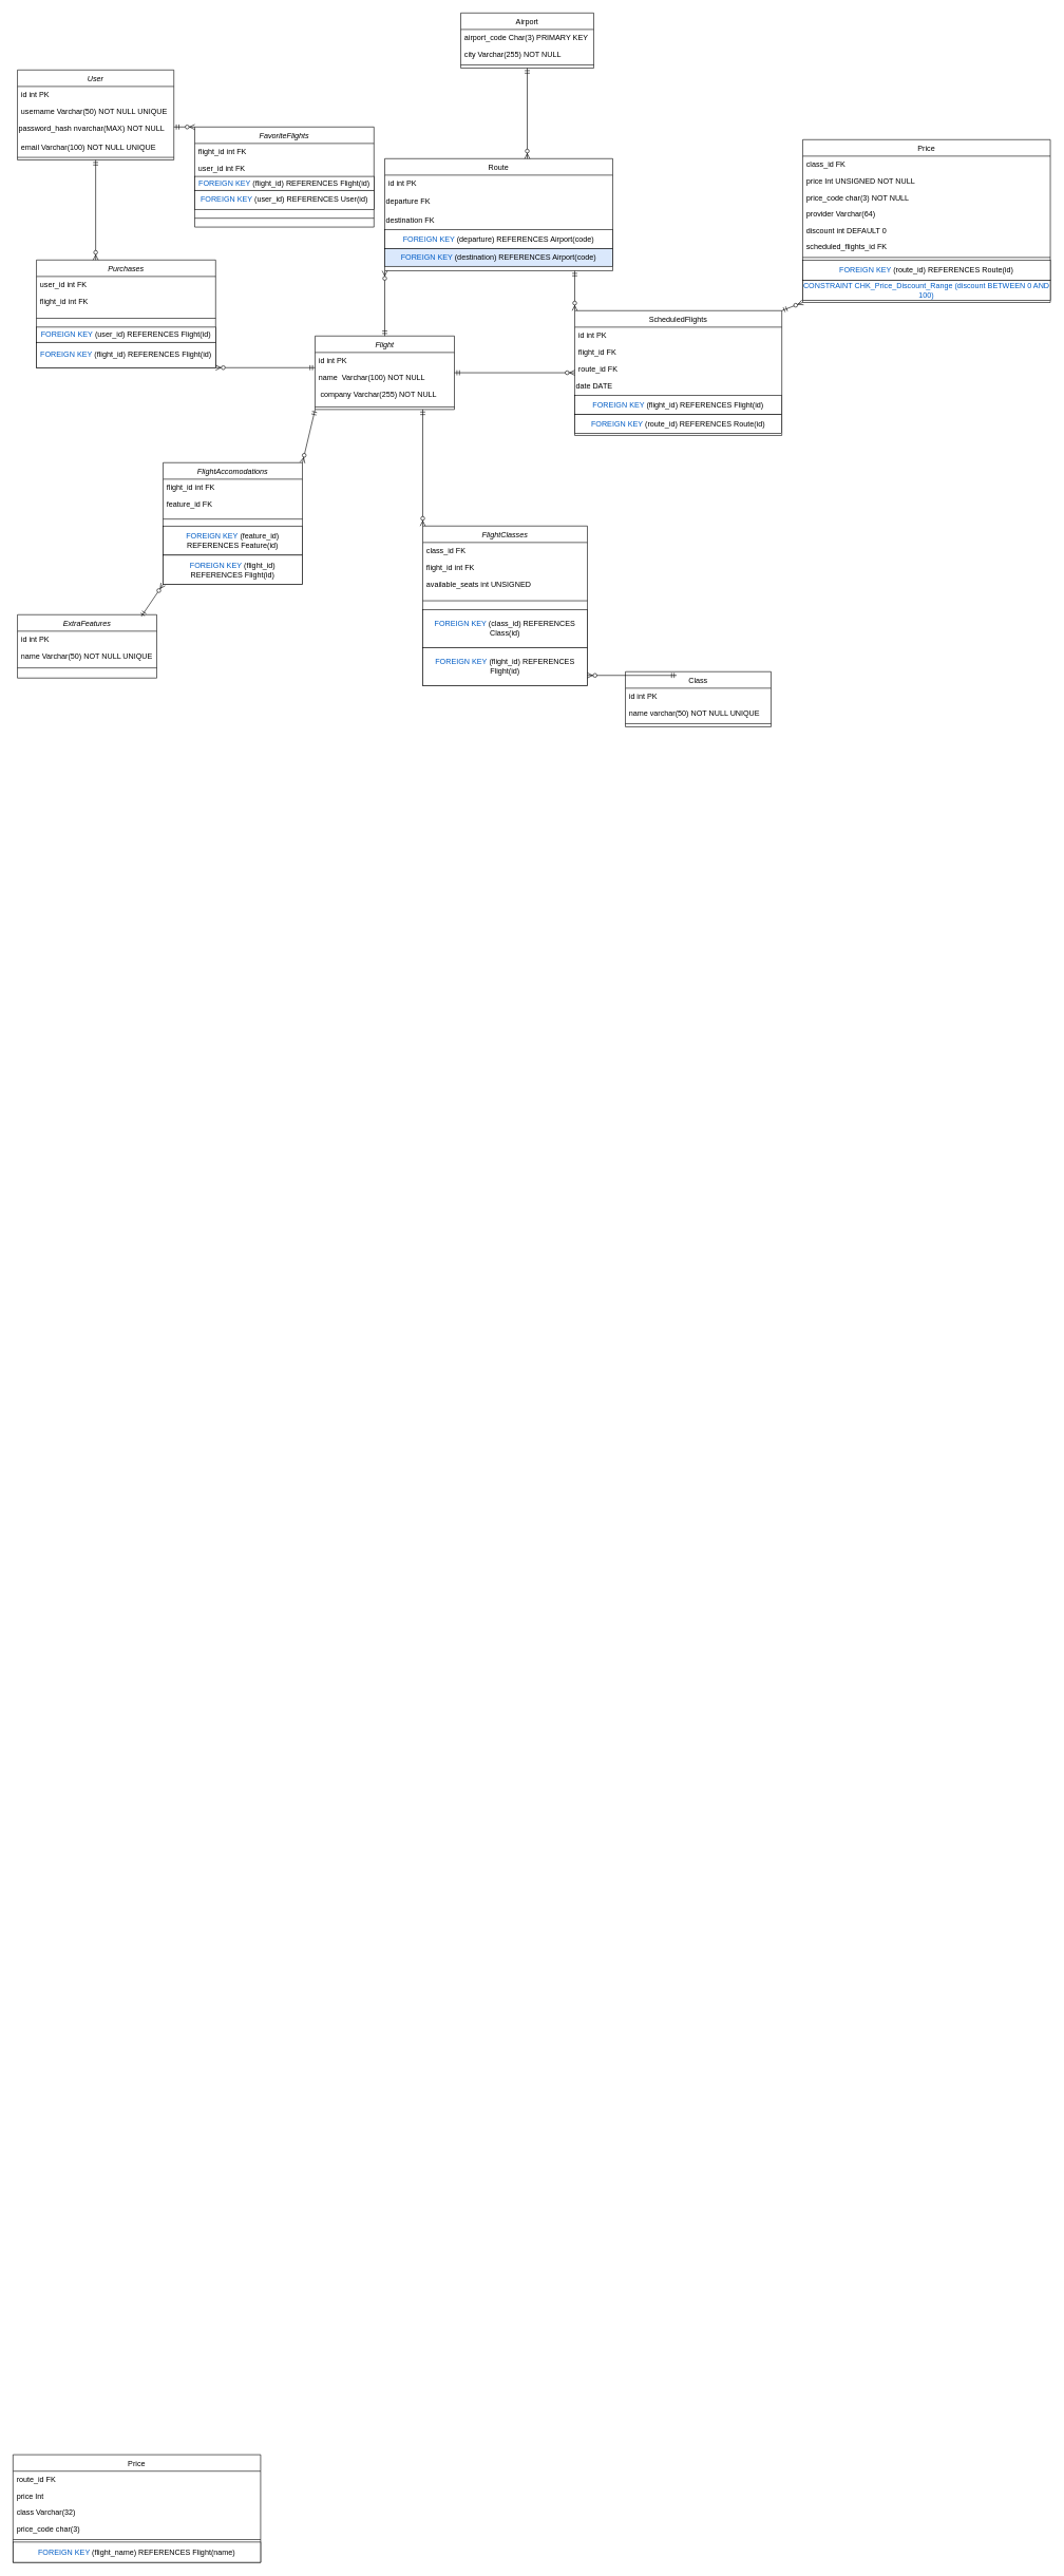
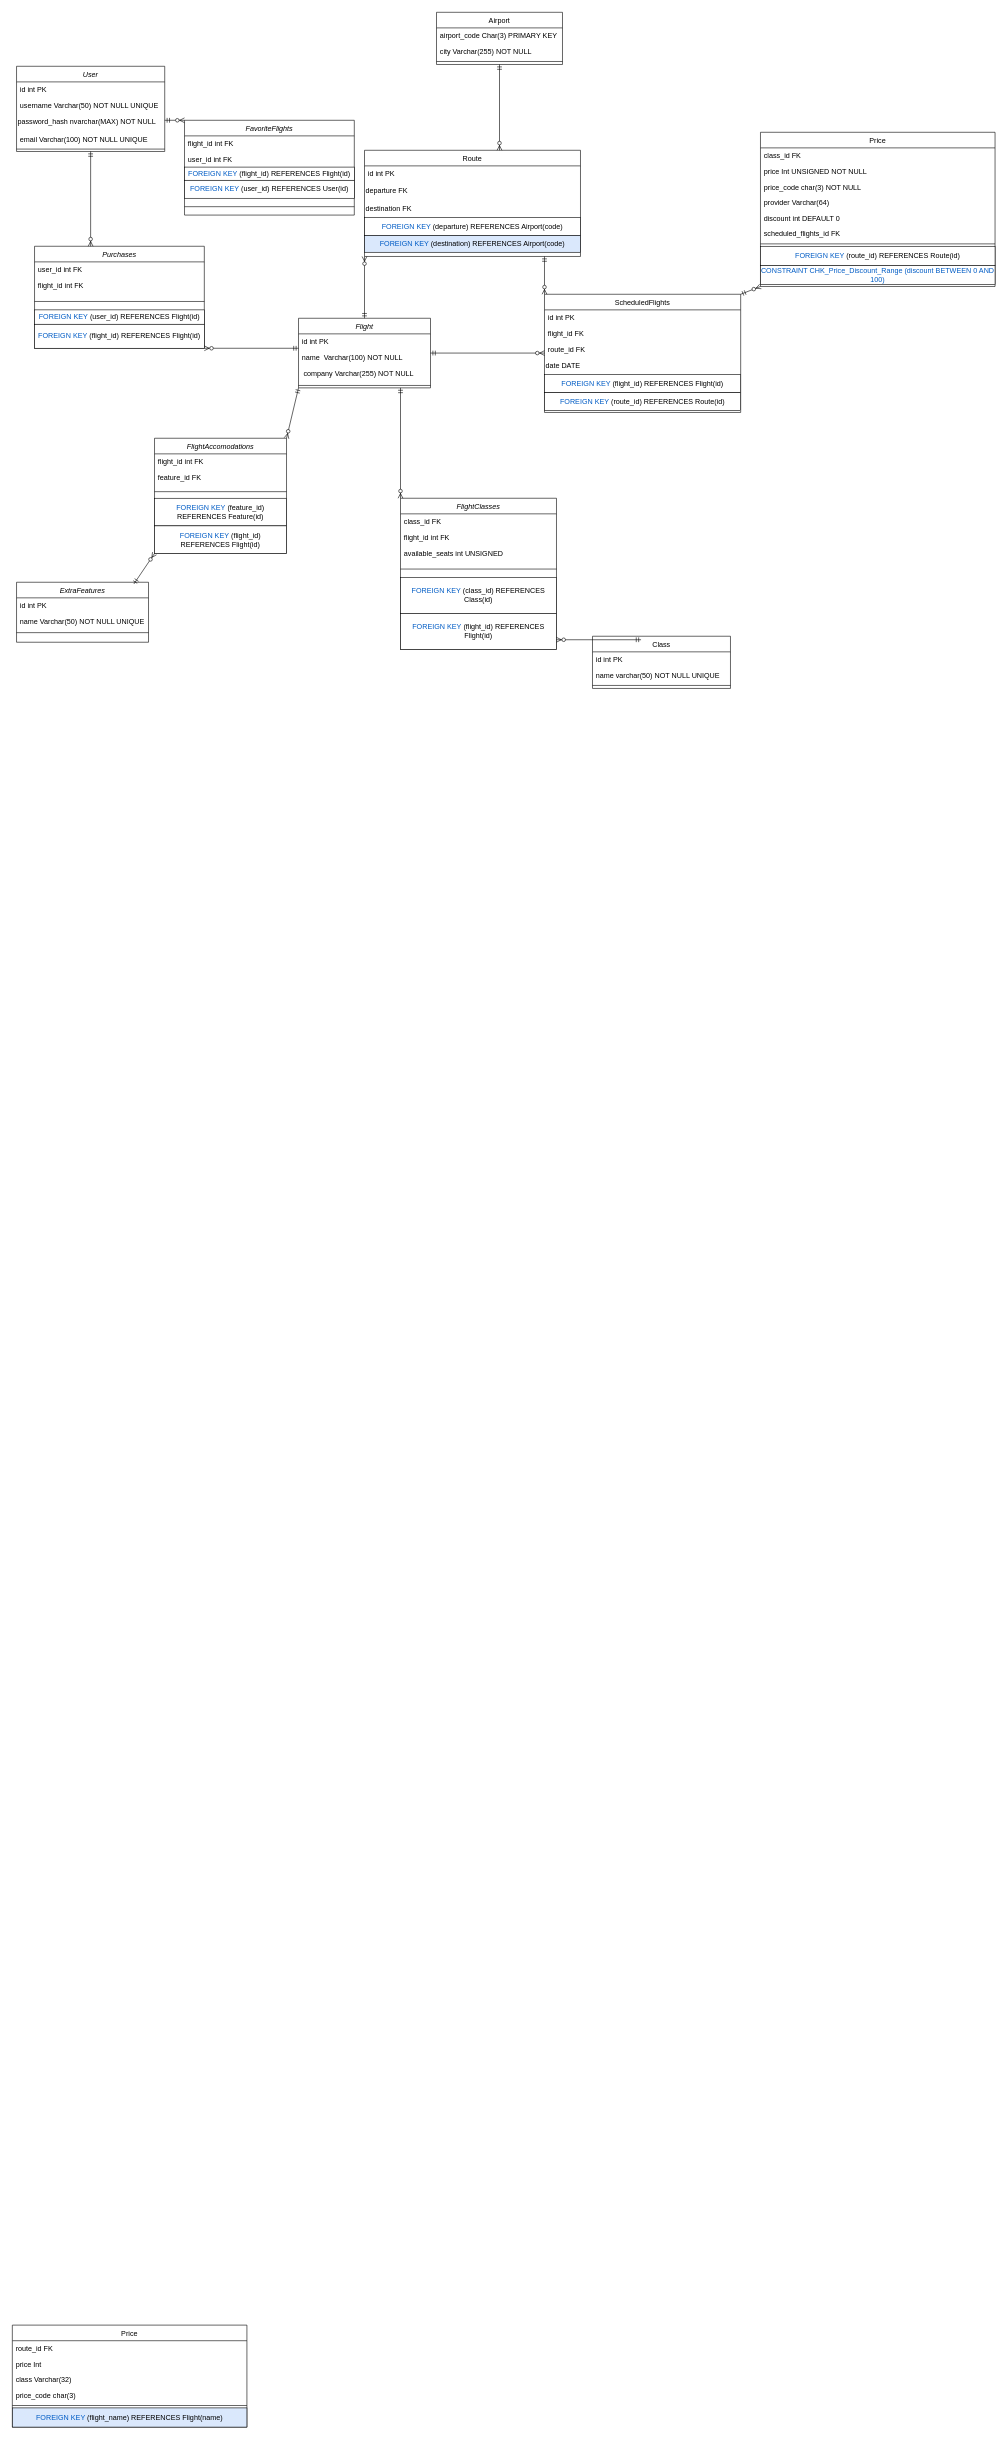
- <mxCell id="46" value="&lt;span data-darkreader-inline-color=&quot;&quot; style=&quot;color: black; --darkreader-inline-color: var(--darkreader-text-000000, #e8e6e3);&quot; class=&quot;sqlcolor&quot;&gt;&lt;span data-darkreader-inline-color=&quot;&quot; style=&quot;color: rgb(0, 92, 197); --darkreader-inline-color: var(--darkreader-text-005cc5, #56b1ff);&quot; class=&quot;sqlkeywordcolor&quot;&gt;FOREIGN&lt;/span&gt; &lt;span data-darkreader-inline-color=&quot;&quot; style=&quot;color: rgb(0, 92, 197); --darkreader-inline-color: var(--darkreader-text-005cc5, #56b1ff);&quot; class=&quot;sqlkeywordcolor&quot;&gt;KEY&lt;/span&gt; (flight_name) REFERENCES Flight(name)&lt;/span&gt;" style="whiteSpace=wrap;html=1;" vertex="1" parent="40"><mxGeometry y="138" width="391" height="32" as="geometry" /></mxCell>
+ <mxCell id="46" value="&lt;span data-darkreader-inline-color=&quot;&quot; style=&quot;color: black; --darkreader-inline-color: var(--darkreader-text-000000, #e8e6e3);&quot; class=&quot;sqlcolor&quot;&gt;&lt;span data-darkreader-inline-color=&quot;&quot; style=&quot;color: rgb(0, 92, 197); --darkreader-inline-color: var(--darkreader-text-005cc5, #56b1ff);&quot; class=&quot;sqlkeywordcolor&quot;&gt;FOREIGN&lt;/span&gt; &lt;span data-darkreader-inline-color=&quot;&quot; style=&quot;color: rgb(0, 92, 197); --darkreader-inline-color: var(--darkreader-text-005cc5, #56b1ff);&quot; class=&quot;sqlkeywordcolor&quot;&gt;KEY&lt;/span&gt; (flight_name) REFERENCES Flight(name)&lt;/span&gt;" style="whiteSpace=wrap;html=1;fillColor=#dae8fc;" vertex="1" parent="40"><mxGeometry y="138" width="391" height="32" as="geometry" /></mxCell>
